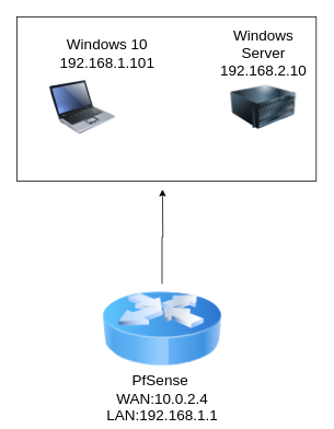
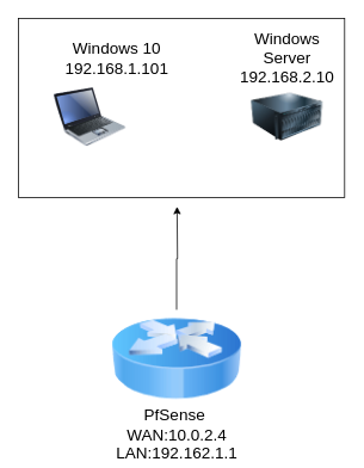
- <mxCell id="4" value="&lt;font style=&quot;font-size: 18px;&quot;&gt;PfSense&amp;nbsp;&lt;/font&gt;&lt;div&gt;&lt;font style=&quot;font-size: 18px;&quot;&gt;WAN:10.0.2.4&lt;/font&gt;&lt;/div&gt;&lt;div&gt;&lt;font style=&quot;font-size: 18px;&quot;&gt;LAN:192.168.1.1&lt;/font&gt;&lt;/div&gt;" style="text;strokeColor=none;align=center;fillColor=none;html=1;verticalAlign=middle;whiteSpace=wrap;rounded=0;" vertex="1" parent="1"><mxGeometry x="166.5" y="470" width="60" height="30" as="geometry" /></mxCell>
+ <mxCell id="4" value="&lt;font style=&quot;font-size: 18px;&quot;&gt;PfSense&amp;nbsp;&lt;/font&gt;&lt;div&gt;&lt;font style=&quot;font-size: 18px;&quot;&gt;WAN:10.0.2.4&lt;/font&gt;&lt;/div&gt;&lt;div&gt;&lt;font style=&quot;font-size: 18px;&quot;&gt;LAN:192.162.1.1&lt;/font&gt;&lt;/div&gt;" style="text;strokeColor=none;align=center;fillColor=none;html=1;verticalAlign=middle;whiteSpace=wrap;rounded=0;" vertex="1" parent="1"><mxGeometry x="166.5" y="470" width="60" height="30" as="geometry" /></mxCell>
